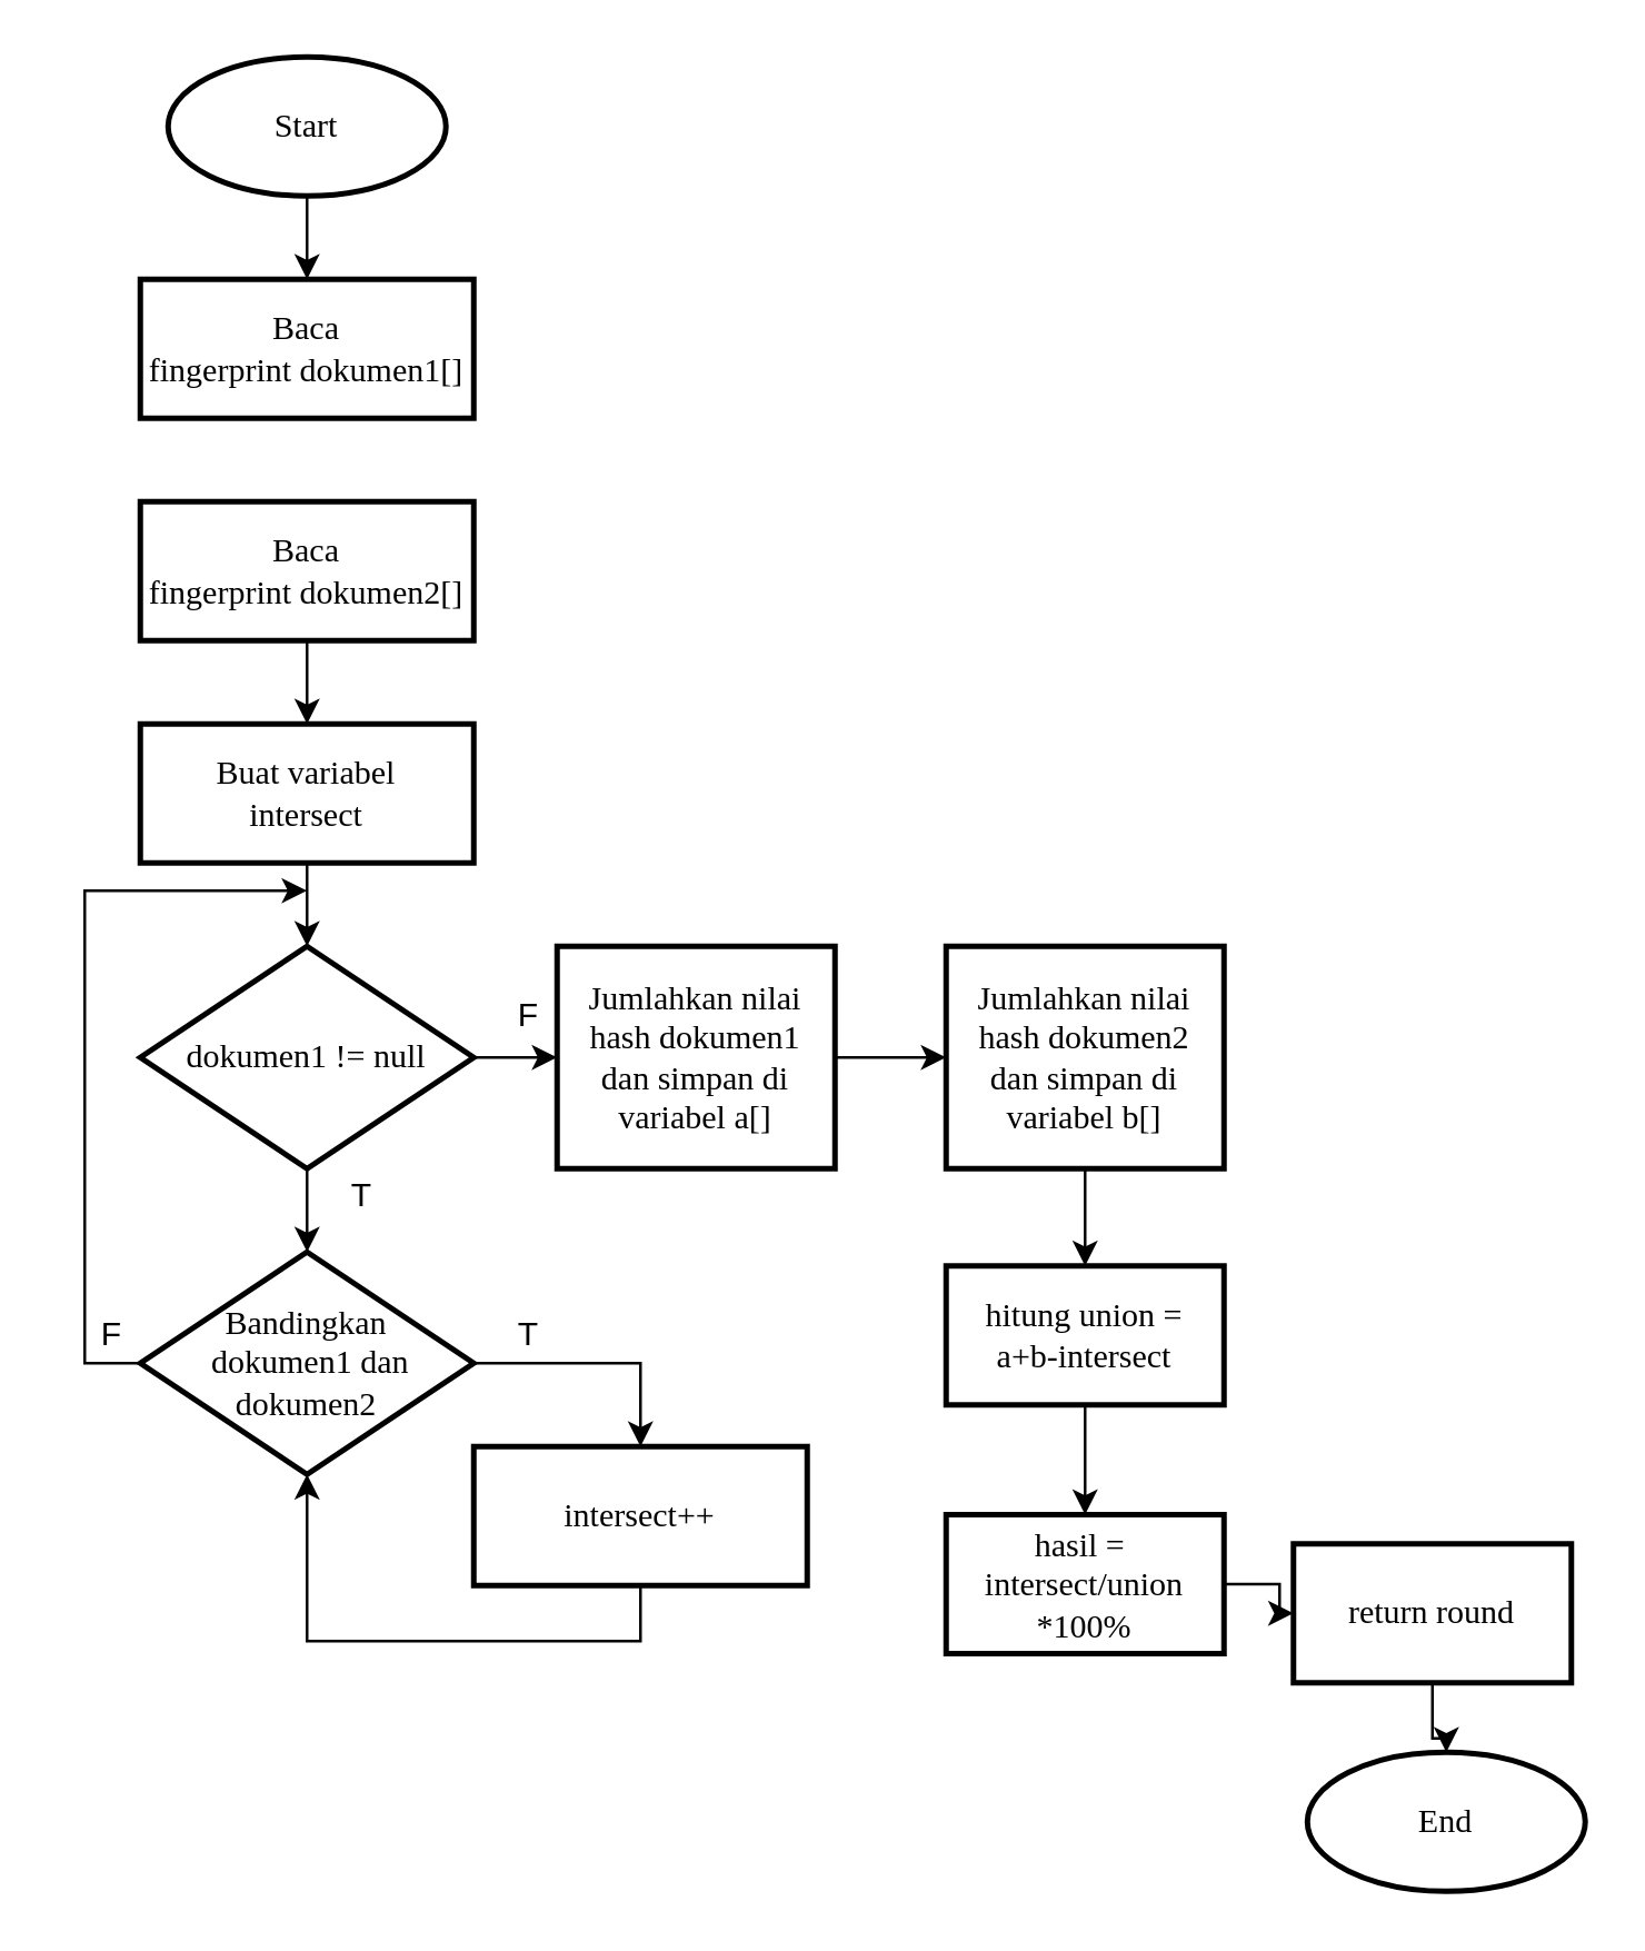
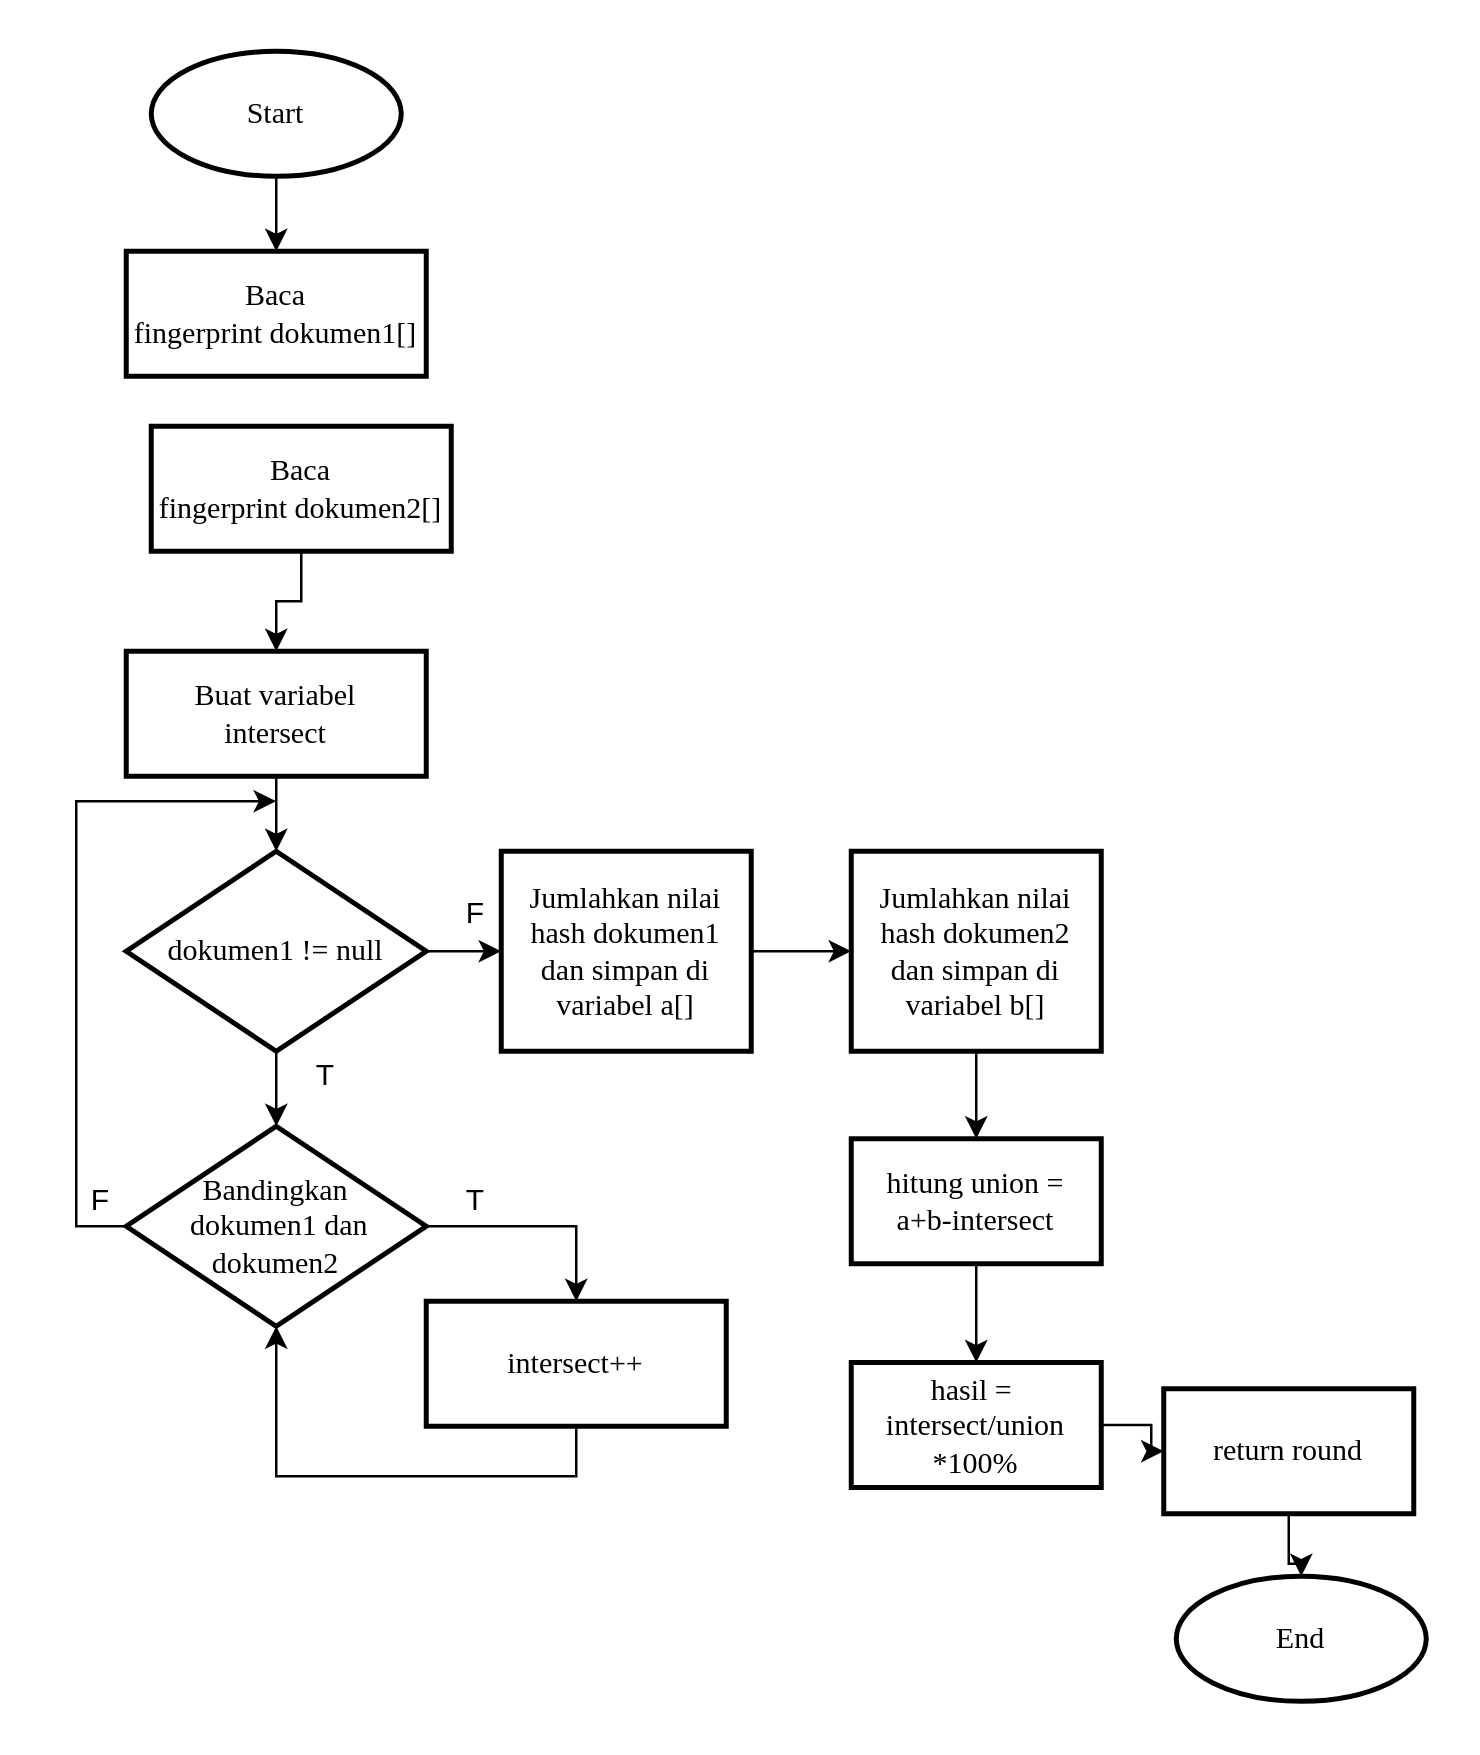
- <mxCell id="6" value="&lt;span style=&quot;font-family: &amp;#34;times new roman&amp;#34;&quot;&gt;Baca&lt;/span&gt;&lt;br style=&quot;font-family: &amp;#34;times new roman&amp;#34;&quot;&gt;&lt;span style=&quot;font-family: &amp;#34;times new roman&amp;#34;&quot;&gt;fingerprint dokumen2[]&lt;/span&gt;" style="whiteSpace=wrap;html=1;strokeWidth=2;" parent="1" vertex="1"><mxGeometry x="50" y="180" width="120" height="50" as="geometry" /></mxCell>
+ <mxCell id="6" value="&lt;span style=&quot;font-family: &amp;#34;times new roman&amp;#34;&quot;&gt;Baca&lt;/span&gt;&lt;br style=&quot;font-family: &amp;#34;times new roman&amp;#34;&quot;&gt;&lt;span style=&quot;font-family: &amp;#34;times new roman&amp;#34;&quot;&gt;fingerprint dokumen2[]&lt;/span&gt;" style="whiteSpace=wrap;html=1;strokeWidth=2;" parent="1" vertex="1"><mxGeometry x="60" y="170" width="120" height="50" as="geometry" /></mxCell>
